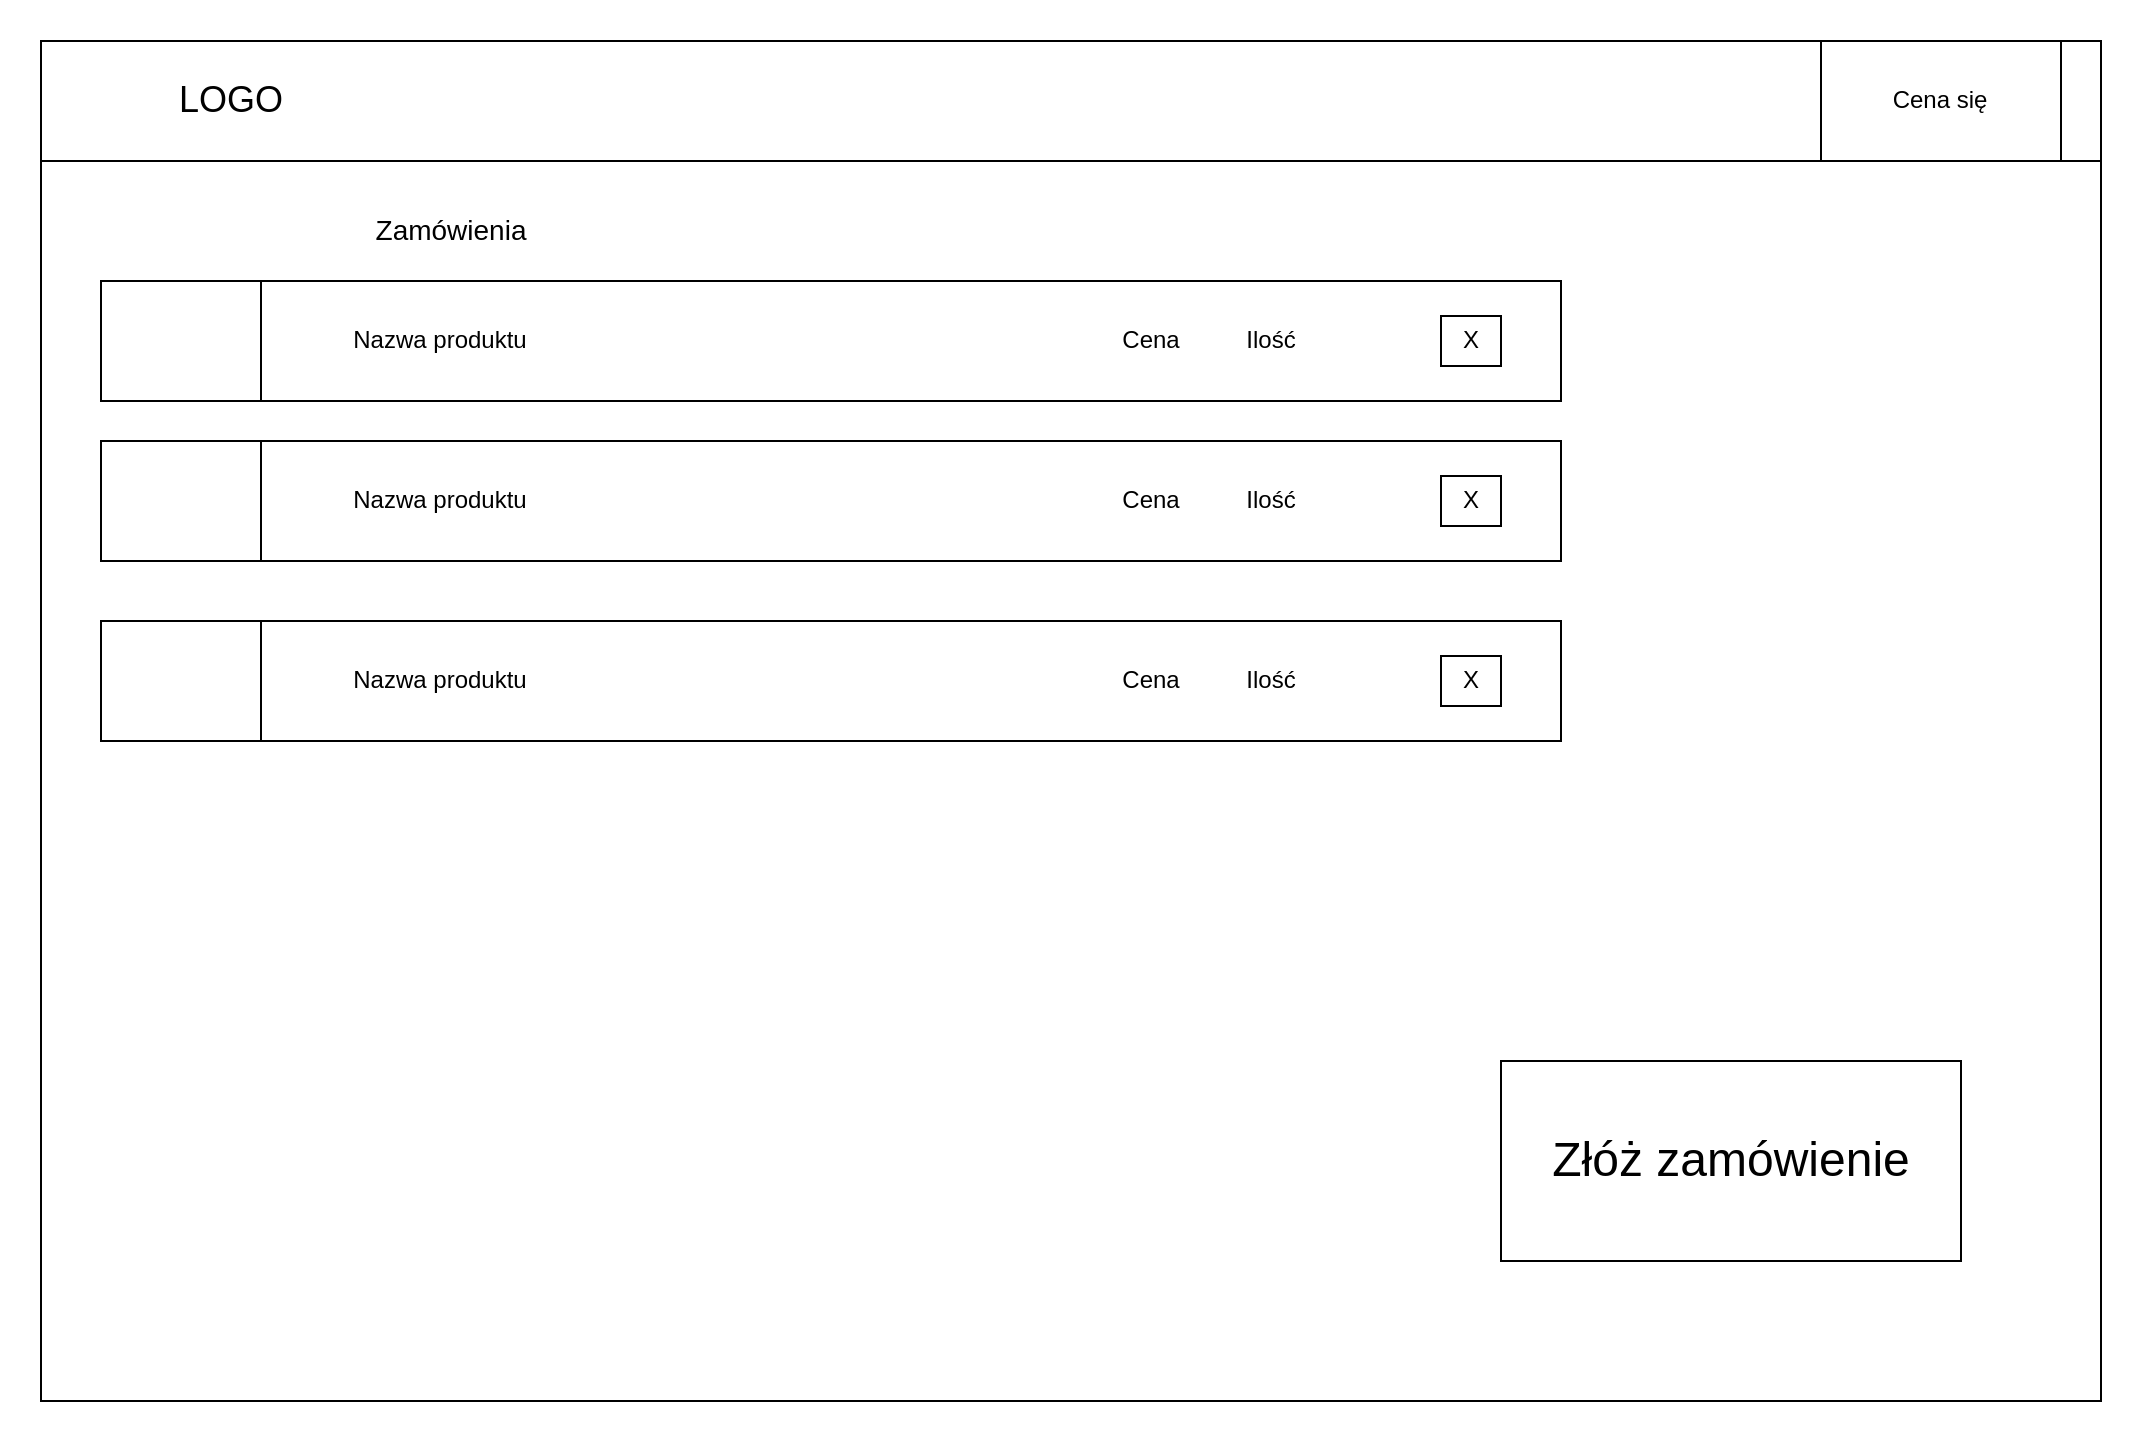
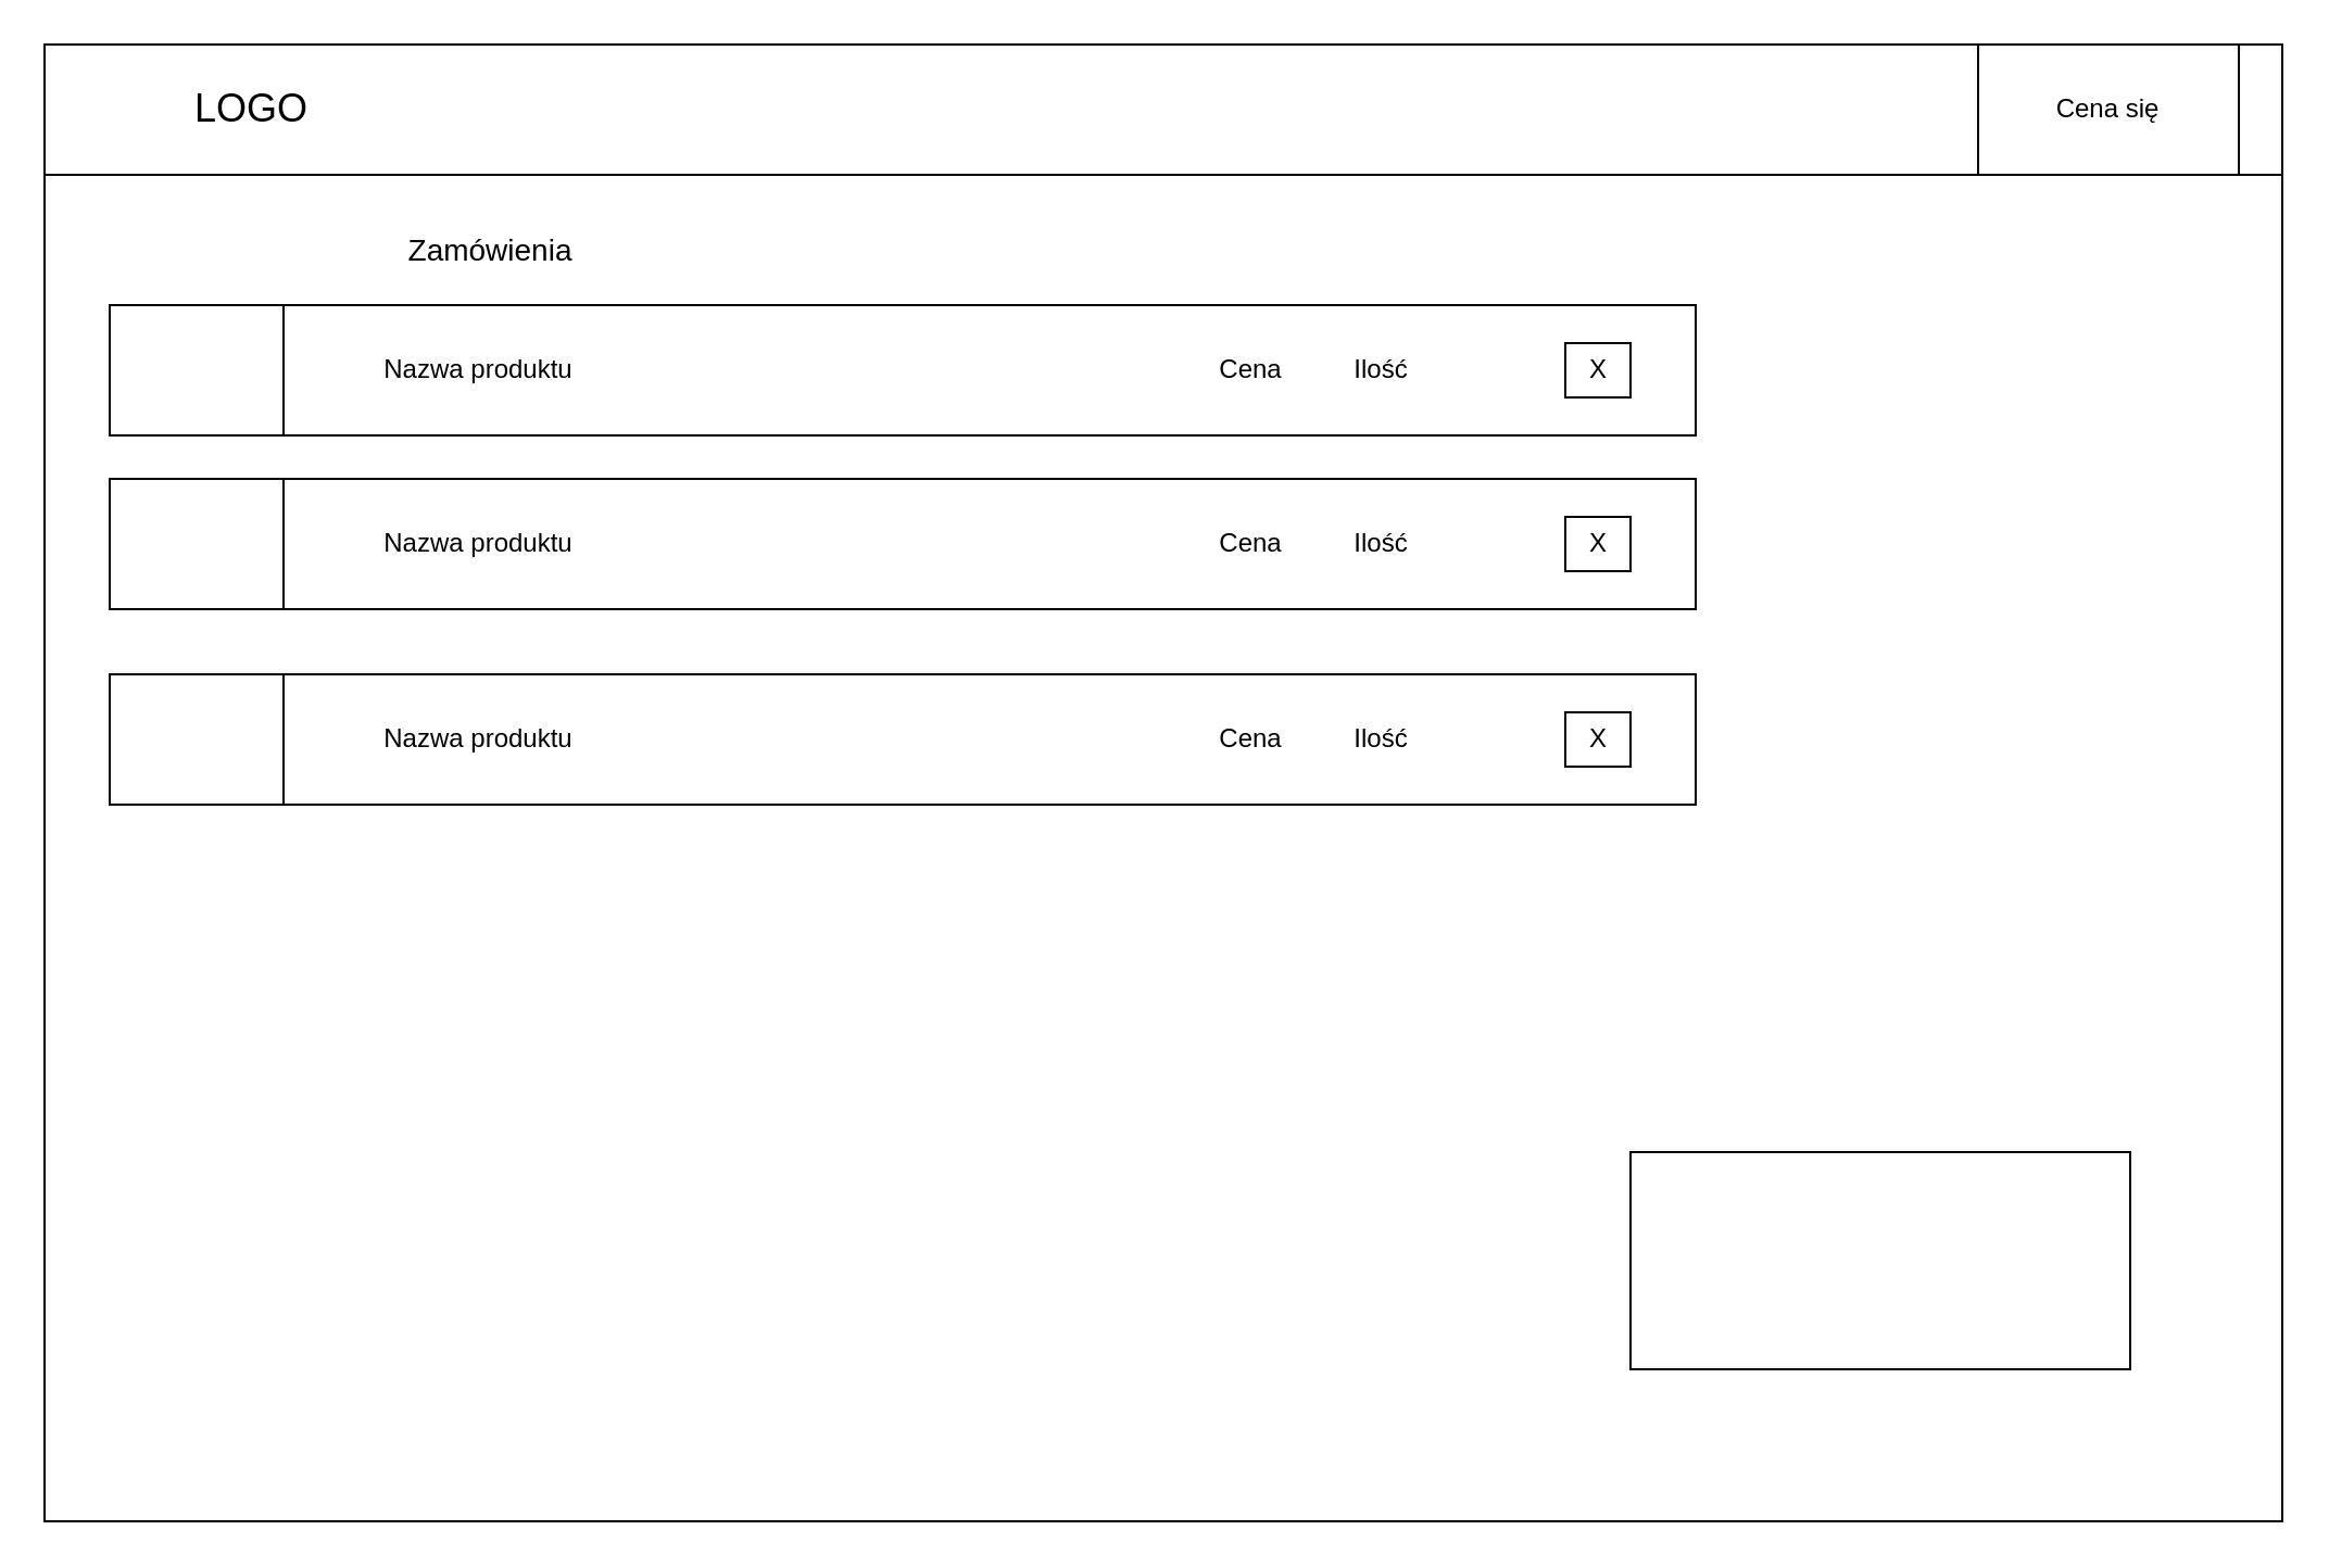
- <mxCell id="32" value="&lt;font style=&quot;font-size: 24px;&quot;&gt;Złóż zamówienie&lt;/font&gt;" style="text;html=1;align=center;verticalAlign=middle;resizable=0;points=[];autosize=1;strokeColor=none;fillColor=none;" vertex="1" parent="1"><mxGeometry x="765" y="560" width="200" height="40" as="geometry" /></mxCell>
